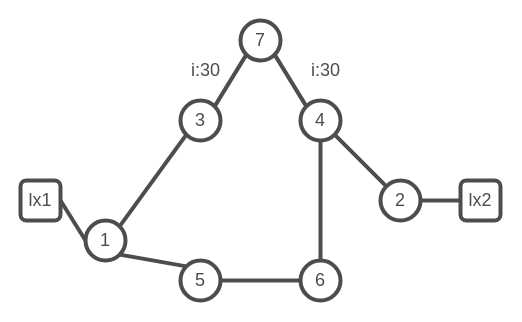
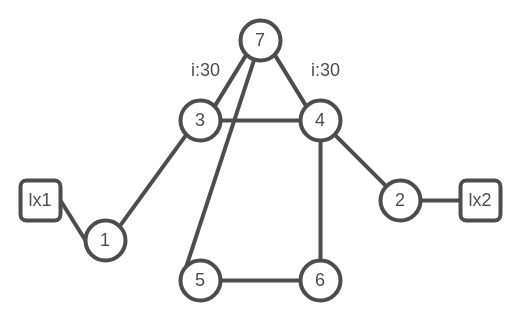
+ <mxCell id="11" style="rounded=0;orthogonalLoop=1;jettySize=auto;html=1;exitX=0;exitY=0.5;exitDx=0;exitDy=0;entryX=1;entryY=0.5;entryDx=0;entryDy=0;fontSize=18;fontColor=#4D4D4D;endArrow=none;endFill=0;strokeColor=#4D4D4D;strokeWidth=4;" parent="1" source="6" target="5" edge="1"><mxGeometry relative="1" as="geometry"><mxPoint x="144.142" y="195.858" as="sourcePoint" /><mxPoint x="195.858" y="144.142" as="targetPoint" /></mxGeometry></mxCell>
- <mxCell id="16" style="rounded=0;orthogonalLoop=1;jettySize=auto;html=1;exitX=0;exitY=0;exitDx=0;exitDy=0;entryX=1;entryY=1;entryDx=0;entryDy=0;fontSize=18;fontColor=#4D4D4D;endArrow=none;endFill=0;strokeColor=#4D4D4D;strokeWidth=4;" parent="1" source="7" target="3" edge="1"><mxGeometry relative="1" as="geometry"><mxPoint x="310" y="130" as="sourcePoint" /><mxPoint x="230" y="130" as="targetPoint" /></mxGeometry></mxCell>
+ <mxCell id="16" style="rounded=0;orthogonalLoop=1;jettySize=auto;html=1;exitX=0;exitY=0;exitDx=0;exitDy=0;fontSize=18;fontColor=#4D4D4D;endArrow=none;endFill=0;strokeColor=#4D4D4D;strokeWidth=4;" parent="1" source="7" target="13" edge="1"><mxGeometry relative="1" as="geometry"><mxPoint x="310" y="130" as="sourcePoint" /><mxPoint x="230" y="130" as="targetPoint" /></mxGeometry></mxCell>
